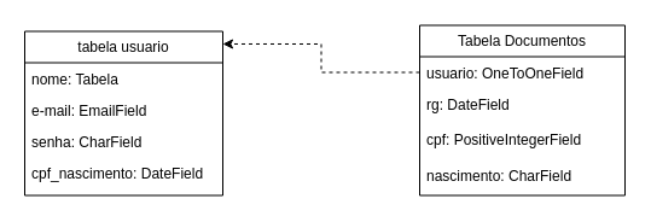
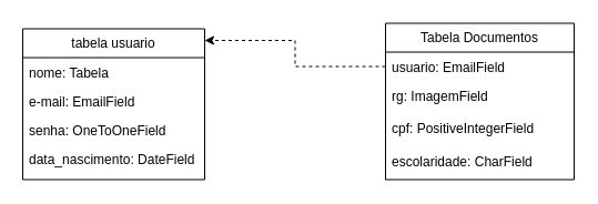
- <mxCell id="8" value="&lt;font style=&quot;vertical-align: inherit;&quot;&gt;&lt;font style=&quot;vertical-align: inherit;&quot;&gt;usuario: OneToOneField&lt;/font&gt;&lt;/font&gt;" style="text;strokeColor=none;fillColor=none;align=left;verticalAlign=top;spacingLeft=4;spacingRight=4;overflow=hidden;rotatable=0;points=[[0,0.5],[1,0.5]];portConstraint=eastwest;whiteSpace=wrap;html=1;" vertex="1" parent="7"><mxGeometry y="26" width="170" height="26" as="geometry" /></mxCell>
+ <mxCell id="8" value="&lt;font style=&quot;vertical-align: inherit;&quot;&gt;&lt;font style=&quot;vertical-align: inherit;&quot;&gt;usuario: EmailField&lt;/font&gt;&lt;/font&gt;" style="text;strokeColor=none;fillColor=none;align=left;verticalAlign=top;spacingLeft=4;spacingRight=4;overflow=hidden;rotatable=0;points=[[0,0.5],[1,0.5]];portConstraint=eastwest;whiteSpace=wrap;html=1;" vertex="1" parent="7"><mxGeometry y="26" width="170" height="26" as="geometry" /></mxCell>
- <mxCell id="9" value="&lt;font style=&quot;vertical-align: inherit;&quot;&gt;&lt;font style=&quot;vertical-align: inherit;&quot;&gt;&lt;font style=&quot;vertical-align: inherit;&quot;&gt;&lt;font style=&quot;vertical-align: inherit;&quot;&gt;rg: DateField&lt;/font&gt;&lt;/font&gt;&lt;/font&gt;&lt;/font&gt;" style="text;strokeColor=none;fillColor=none;align=left;verticalAlign=top;spacingLeft=4;spacingRight=4;overflow=hidden;rotatable=0;points=[[0,0.5],[1,0.5]];portConstraint=eastwest;whiteSpace=wrap;html=1;" vertex="1" parent="7"><mxGeometry y="52" width="170" height="29" as="geometry" /></mxCell>
+ <mxCell id="9" value="&lt;font style=&quot;vertical-align: inherit;&quot;&gt;&lt;font style=&quot;vertical-align: inherit;&quot;&gt;&lt;font style=&quot;vertical-align: inherit;&quot;&gt;&lt;font style=&quot;vertical-align: inherit;&quot;&gt;rg: ImagemField&lt;/font&gt;&lt;/font&gt;&lt;/font&gt;&lt;/font&gt;" style="text;strokeColor=none;fillColor=none;align=left;verticalAlign=top;spacingLeft=4;spacingRight=4;overflow=hidden;rotatable=0;points=[[0,0.5],[1,0.5]];portConstraint=eastwest;whiteSpace=wrap;html=1;" vertex="1" parent="7"><mxGeometry y="52" width="170" height="29" as="geometry" /></mxCell>
- <mxCell id="5" value="&lt;font style=&quot;vertical-align: inherit;&quot;&gt;&lt;font style=&quot;vertical-align: inherit;&quot;&gt;senha: CharField&lt;/font&gt;&lt;/font&gt;" style="text;strokeColor=none;fillColor=none;align=left;verticalAlign=top;spacingLeft=4;spacingRight=4;overflow=hidden;rotatable=0;points=[[0,0.5],[1,0.5]];portConstraint=eastwest;whiteSpace=wrap;html=1;" vertex="1" parent="2"><mxGeometry y="78" width="164" height="26" as="geometry" /></mxCell>
+ <mxCell id="5" value="&lt;font style=&quot;vertical-align: inherit;&quot;&gt;&lt;font style=&quot;vertical-align: inherit;&quot;&gt;senha: OneToOneField&lt;/font&gt;&lt;/font&gt;" style="text;strokeColor=none;fillColor=none;align=left;verticalAlign=top;spacingLeft=4;spacingRight=4;overflow=hidden;rotatable=0;points=[[0,0.5],[1,0.5]];portConstraint=eastwest;whiteSpace=wrap;html=1;" vertex="1" parent="2"><mxGeometry y="78" width="164" height="26" as="geometry" /></mxCell>
- <mxCell id="6" value="&lt;font style=&quot;vertical-align: inherit;&quot;&gt;&lt;font style=&quot;vertical-align: inherit;&quot;&gt;&lt;font style=&quot;vertical-align: inherit;&quot;&gt;&lt;font style=&quot;vertical-align: inherit;&quot;&gt;&lt;font style=&quot;vertical-align: inherit;&quot;&gt;&lt;font style=&quot;vertical-align: inherit;&quot;&gt;cpf_nascimento: DateField&lt;/font&gt;&lt;/font&gt;&lt;/font&gt;&lt;/font&gt;&lt;/font&gt;&lt;/font&gt;" style="text;strokeColor=none;fillColor=none;align=left;verticalAlign=top;spacingLeft=4;spacingRight=4;overflow=hidden;rotatable=0;points=[[0,0.5],[1,0.5]];portConstraint=eastwest;whiteSpace=wrap;html=1;" vertex="1" parent="2"><mxGeometry y="104" width="164" height="32" as="geometry" /></mxCell>
+ <mxCell id="6" value="&lt;font style=&quot;vertical-align: inherit;&quot;&gt;&lt;font style=&quot;vertical-align: inherit;&quot;&gt;&lt;font style=&quot;vertical-align: inherit;&quot;&gt;&lt;font style=&quot;vertical-align: inherit;&quot;&gt;&lt;font style=&quot;vertical-align: inherit;&quot;&gt;&lt;font style=&quot;vertical-align: inherit;&quot;&gt;data_nascimento: DateField&lt;/font&gt;&lt;/font&gt;&lt;/font&gt;&lt;/font&gt;&lt;/font&gt;&lt;/font&gt;" style="text;strokeColor=none;fillColor=none;align=left;verticalAlign=top;spacingLeft=4;spacingRight=4;overflow=hidden;rotatable=0;points=[[0,0.5],[1,0.5]];portConstraint=eastwest;whiteSpace=wrap;html=1;" vertex="1" parent="2"><mxGeometry y="104" width="164" height="32" as="geometry" /></mxCell>
- <mxCell id="11" value="&lt;font style=&quot;vertical-align: inherit;&quot;&gt;&lt;font style=&quot;vertical-align: inherit;&quot;&gt;&lt;font style=&quot;vertical-align: inherit;&quot;&gt;&lt;font style=&quot;vertical-align: inherit;&quot;&gt;nascimento: CharField&lt;/font&gt;&lt;/font&gt;&lt;/font&gt;&lt;/font&gt;" style="text;strokeColor=none;fillColor=none;align=left;verticalAlign=top;spacingLeft=4;spacingRight=4;overflow=hidden;rotatable=0;points=[[0,0.5],[1,0.5]];portConstraint=eastwest;whiteSpace=wrap;html=1;" vertex="1" parent="7"><mxGeometry y="111" width="170" height="30" as="geometry" /></mxCell>
+ <mxCell id="11" value="&lt;font style=&quot;vertical-align: inherit;&quot;&gt;&lt;font style=&quot;vertical-align: inherit;&quot;&gt;&lt;font style=&quot;vertical-align: inherit;&quot;&gt;&lt;font style=&quot;vertical-align: inherit;&quot;&gt;escolaridade: CharField&lt;/font&gt;&lt;/font&gt;&lt;/font&gt;&lt;/font&gt;" style="text;strokeColor=none;fillColor=none;align=left;verticalAlign=top;spacingLeft=4;spacingRight=4;overflow=hidden;rotatable=0;points=[[0,0.5],[1,0.5]];portConstraint=eastwest;whiteSpace=wrap;html=1;" vertex="1" parent="7"><mxGeometry y="111" width="170" height="30" as="geometry" /></mxCell>
